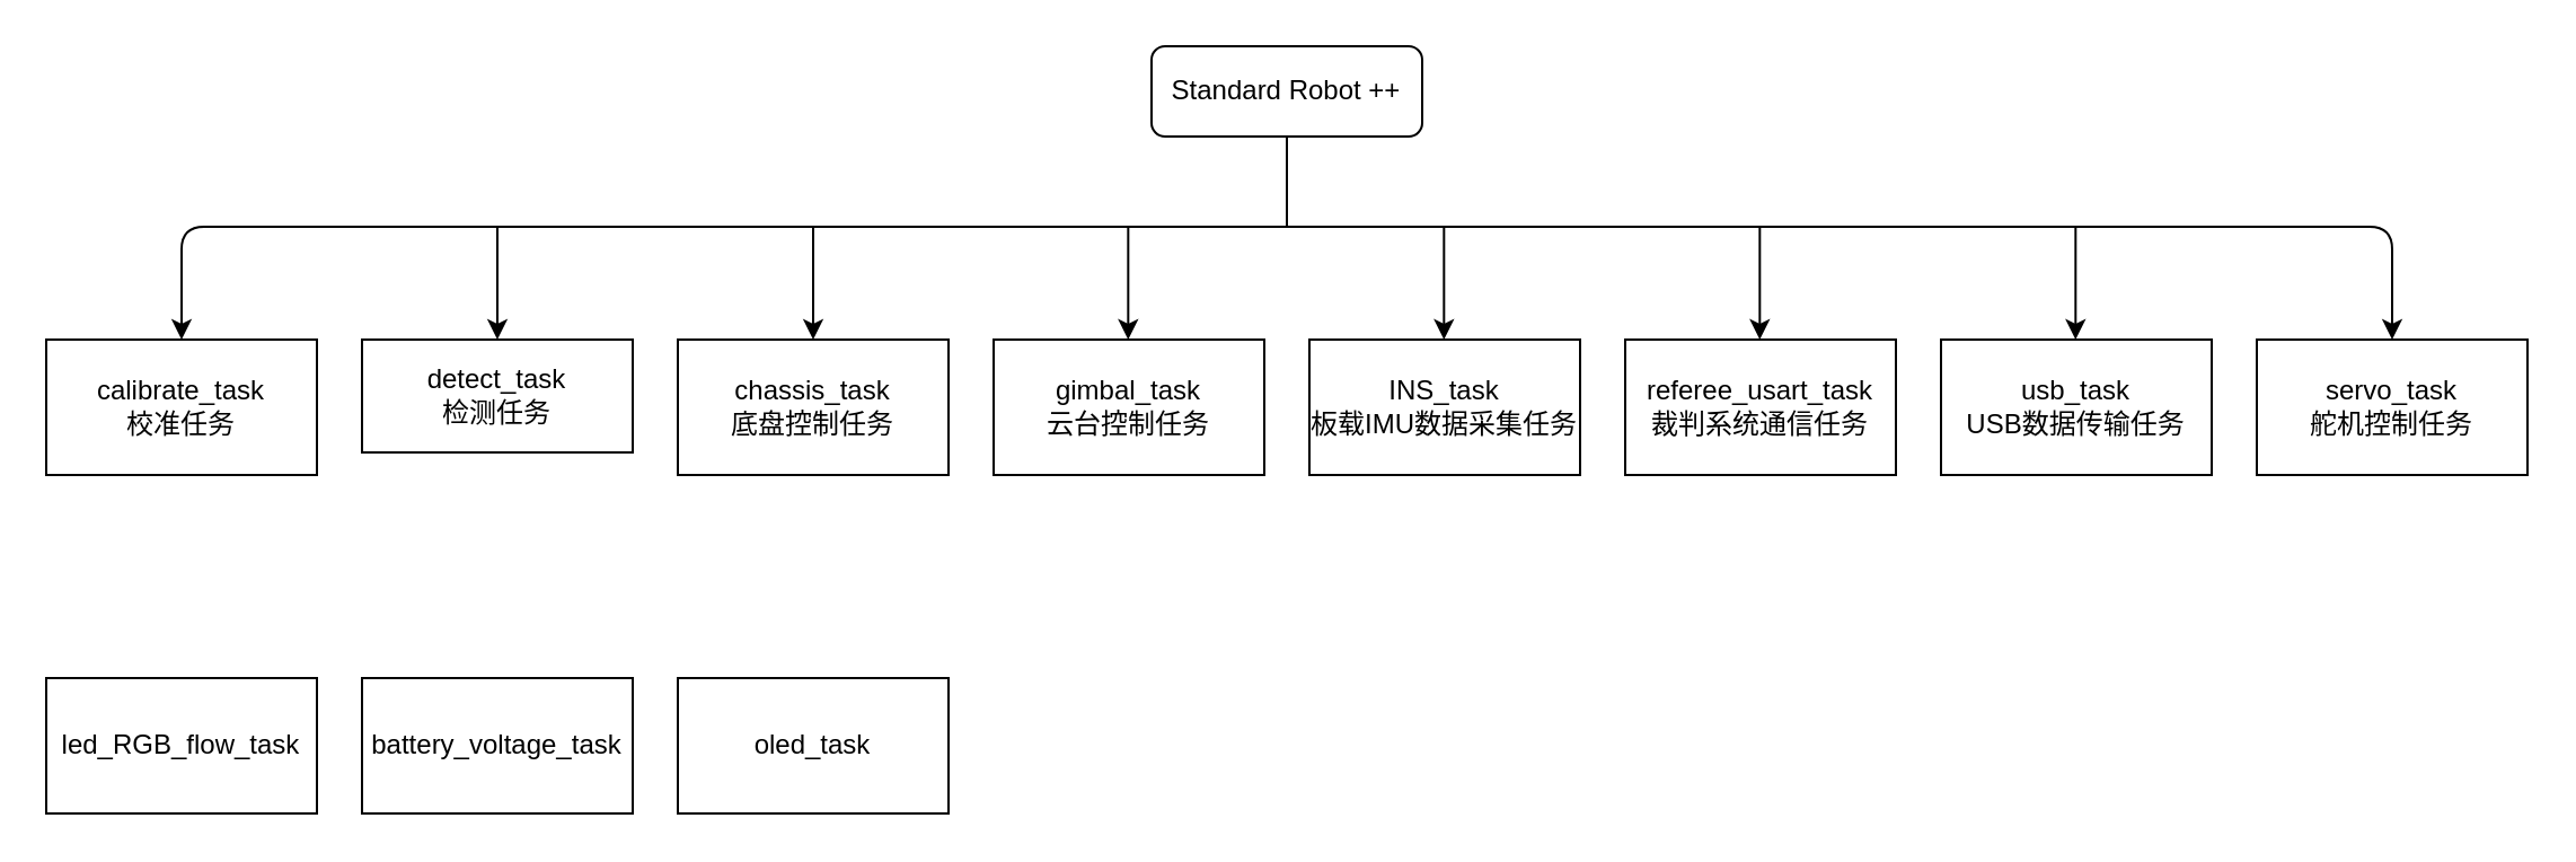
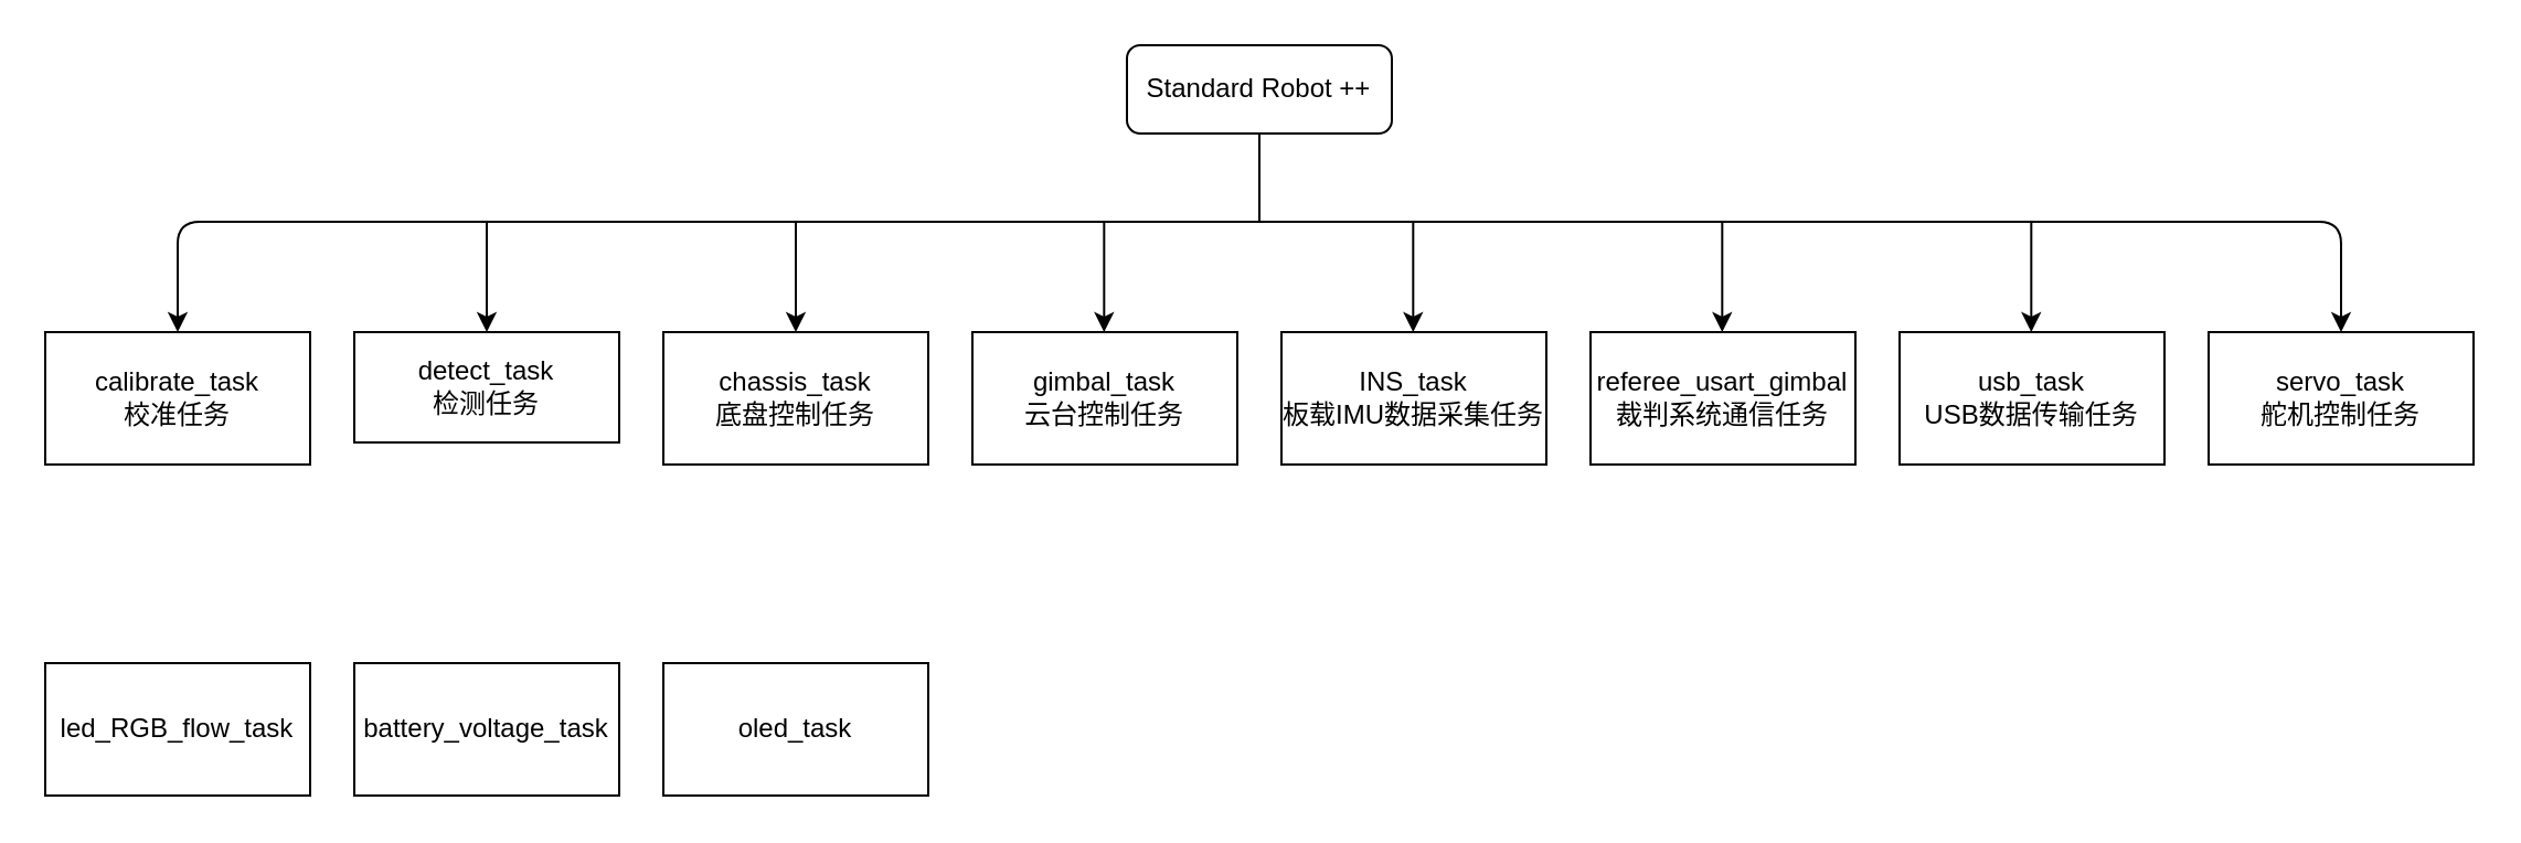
- <mxCell id="9" value="referee_usart_task&lt;br&gt;裁判系统通信任务" style="rounded=0;whiteSpace=wrap;html=1;" parent="1" vertex="1"><mxGeometry x="720" y="150" width="120" height="60" as="geometry" /></mxCell>
+ <mxCell id="9" value="referee_usart_gimbal&lt;br&gt;裁判系统通信任务" style="rounded=0;whiteSpace=wrap;html=1;" parent="1" vertex="1"><mxGeometry x="720" y="150" width="120" height="60" as="geometry" /></mxCell>
